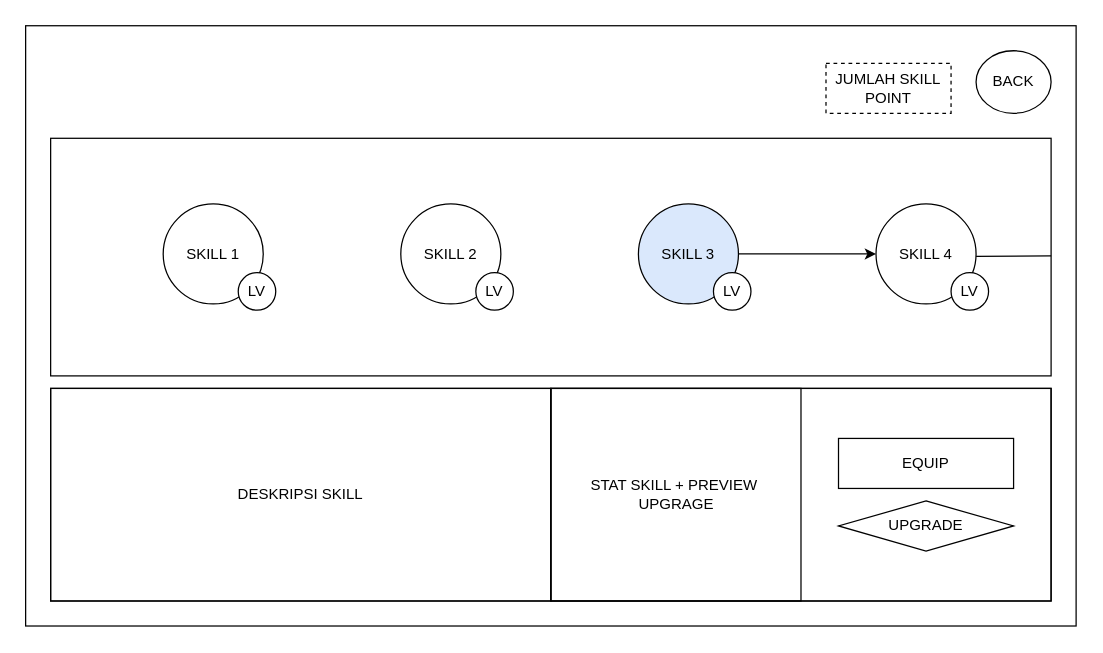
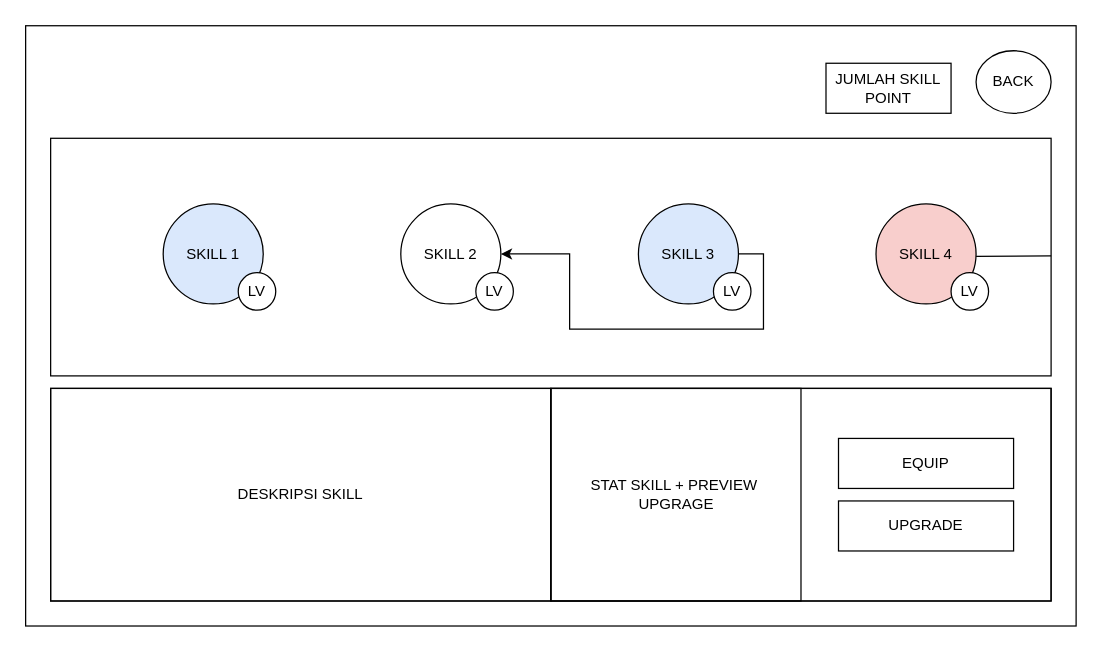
- <mxCell id="5" value="JUMLAH SKILL POINT" style="rounded=0;whiteSpace=wrap;html=1;connectable=1;dashed=1;" parent="1" vertex="1"><mxGeometry x="660" y="50" width="100" height="40" as="geometry" /></mxCell>
+ <mxCell id="5" value="JUMLAH SKILL POINT" style="rounded=0;whiteSpace=wrap;html=1;connectable=1;" parent="1" vertex="1"><mxGeometry x="660" y="50" width="100" height="40" as="geometry" /></mxCell>
- <mxCell id="6" value="SKILL 1" style="ellipse;whiteSpace=wrap;html=1;aspect=fixed;" parent="1" vertex="1"><mxGeometry x="130" y="162.5" width="80" height="80" as="geometry" /></mxCell>
+ <mxCell id="6" value="SKILL 1" style="ellipse;whiteSpace=wrap;html=1;aspect=fixed;fillColor=#dae8fc;" parent="1" vertex="1"><mxGeometry x="130" y="162.5" width="80" height="80" as="geometry" /></mxCell>
- <mxCell id="8" style="edgeStyle=orthogonalEdgeStyle;rounded=0;orthogonalLoop=1;jettySize=auto;html=1;exitX=1;exitY=0.5;exitDx=0;exitDy=0;entryX=0;entryY=0.5;entryDx=0;entryDy=0;" parent="1" source="9" target="10" edge="1"><mxGeometry relative="1" as="geometry" /></mxCell>
+ <mxCell id="8" style="edgeStyle=orthogonalEdgeStyle;rounded=0;orthogonalLoop=1;jettySize=auto;html=1;exitX=1;exitY=0.5;exitDx=0;exitDy=0;" parent="1" source="9" target="7" edge="1"><mxGeometry relative="1" as="geometry" /></mxCell>
- <mxCell id="10" value="SKILL 4" style="ellipse;whiteSpace=wrap;html=1;aspect=fixed;" parent="1" vertex="1"><mxGeometry x="700" y="162.5" width="80" height="80" as="geometry" /></mxCell>
+ <mxCell id="10" value="SKILL 4" style="ellipse;whiteSpace=wrap;html=1;aspect=fixed;fillColor=#f8cecc;" parent="1" vertex="1"><mxGeometry x="700" y="162.5" width="80" height="80" as="geometry" /></mxCell>
- <mxCell id="21" value="UPGRADE" style="rhombus;whiteSpace=wrap;html=1;fillColor=none;" parent="1" vertex="1"><mxGeometry x="670" y="400" width="140" height="40" as="geometry" /></mxCell>
+ <mxCell id="21" value="UPGRADE" style="rounded=0;whiteSpace=wrap;html=1;fillColor=none;" parent="1" vertex="1"><mxGeometry x="670" y="400" width="140" height="40" as="geometry" /></mxCell>
